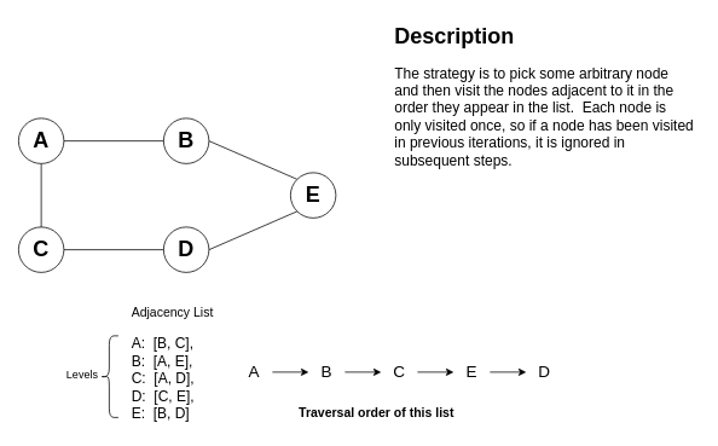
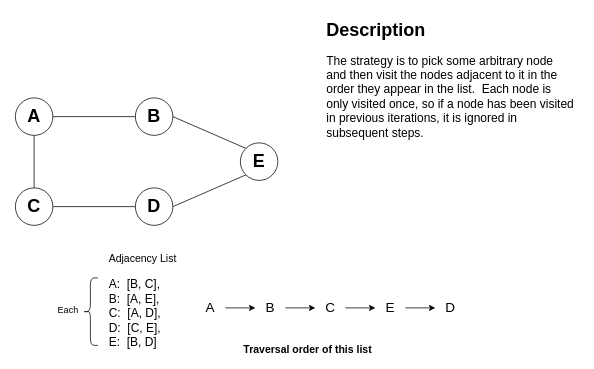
- <mxCell id="25" value="Levels" style="text;html=1;align=center;verticalAlign=middle;resizable=0;points=[];autosize=1;strokeColor=none;fillColor=none;" vertex="1" parent="1"><mxGeometry x="60" y="398" width="60" height="30" as="geometry" /></mxCell>
+ <mxCell id="25" value="Each" style="text;html=1;align=center;verticalAlign=middle;resizable=0;points=[];autosize=1;strokeColor=none;fillColor=none;" vertex="1" parent="1"><mxGeometry x="60" y="398" width="60" height="30" as="geometry" /></mxCell>
- <mxCell id="23" value="&lt;font style=&quot;font-size: 14px;&quot;&gt;&lt;b&gt;Traversal order of this list&lt;/b&gt;&lt;/font&gt;" style="text;html=1;strokeColor=none;fillColor=none;align=center;verticalAlign=middle;whiteSpace=wrap;rounded=0;" parent="1" vertex="1"><mxGeometry x="320" y="440" width="190" height="30" as="geometry" /></mxCell>
+ <mxCell id="23" value="&lt;font style=&quot;font-size: 14px;&quot;&gt;&lt;b&gt;Traversal order of this list&lt;/b&gt;&lt;/font&gt;" style="text;html=1;strokeColor=none;fillColor=none;align=center;verticalAlign=middle;whiteSpace=wrap;rounded=0;" parent="1" vertex="1"><mxGeometry x="315" y="450" width="190" height="30" as="geometry" /></mxCell>
